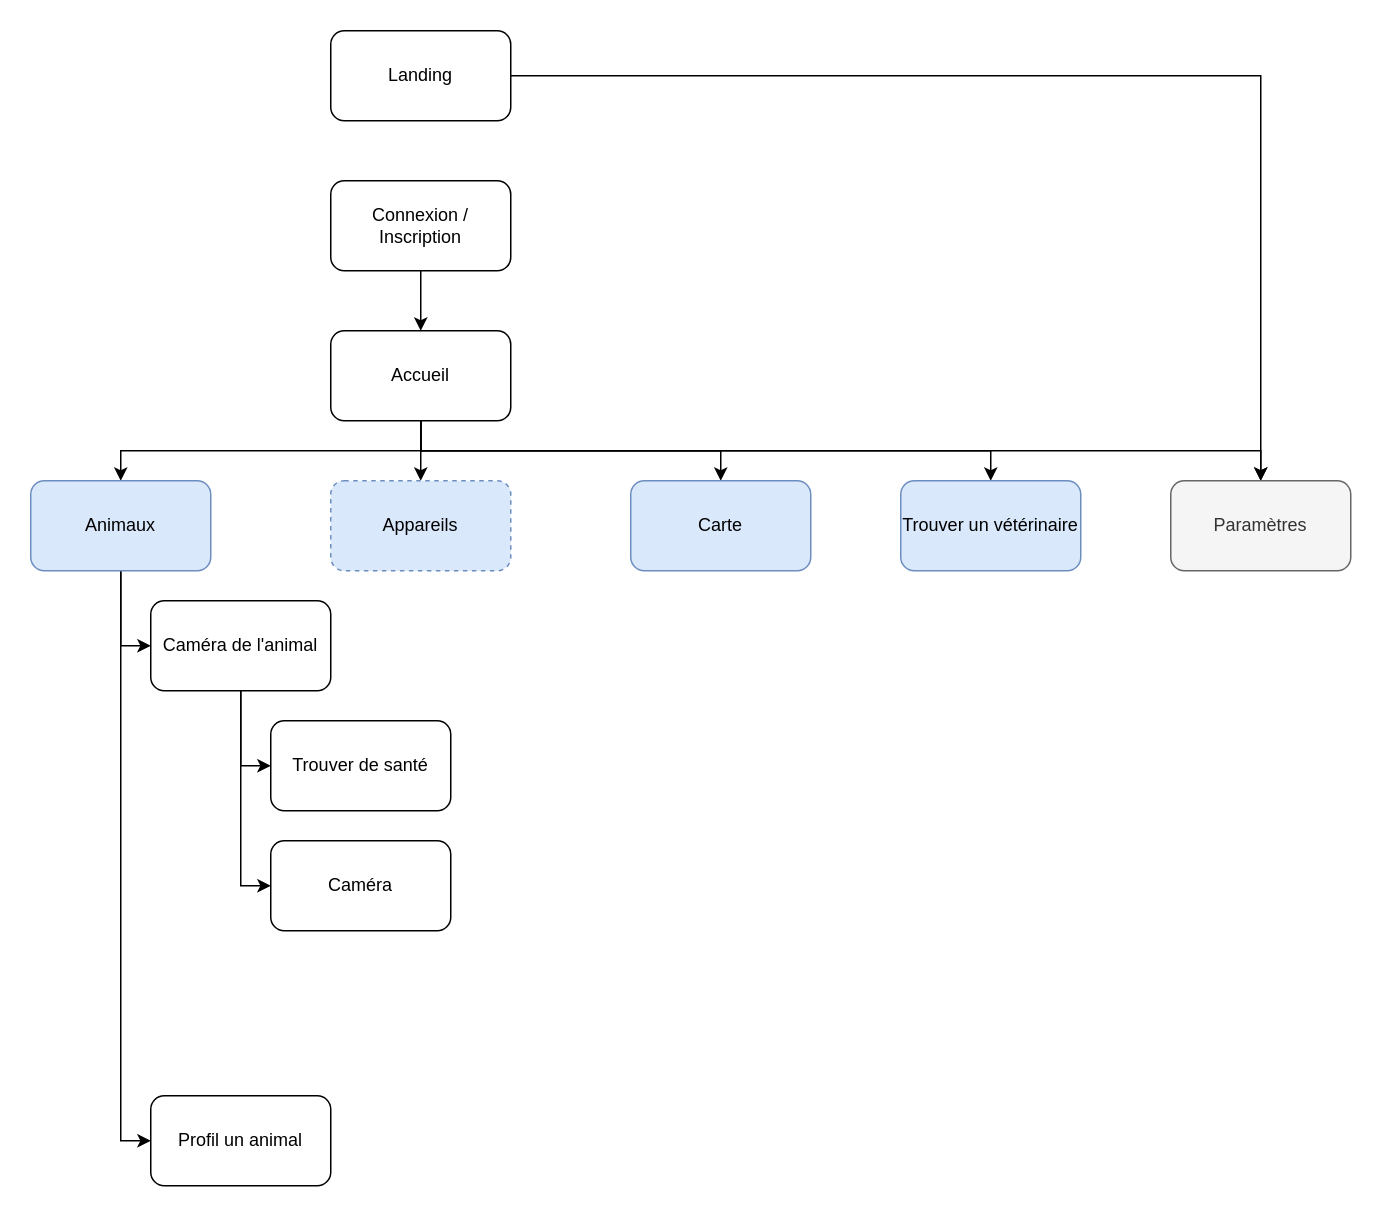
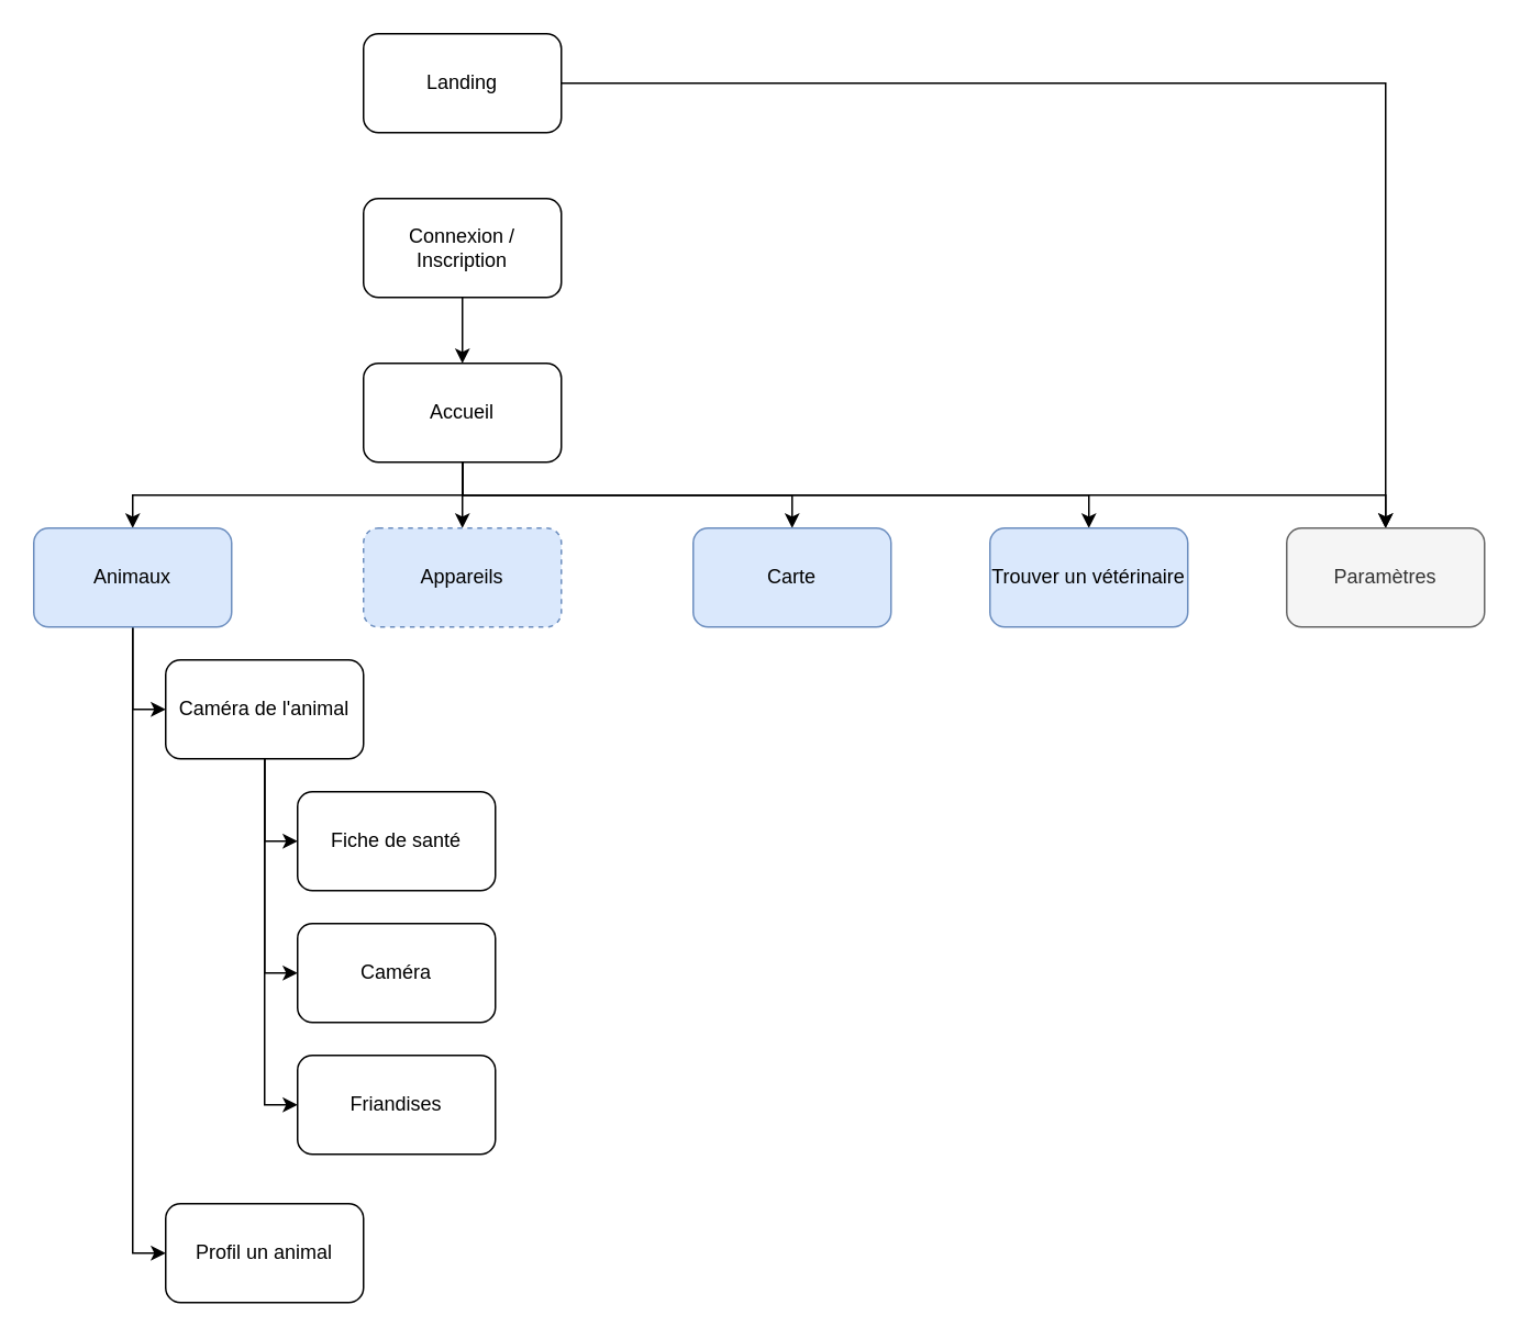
- <mxCell id="19" value="Trouver de santé" style="rounded=1;whiteSpace=wrap;html=1;" vertex="1" parent="1"><mxGeometry x="180" y="480" width="120" height="60" as="geometry" /></mxCell>
+ <mxCell id="19" value="Fiche de santé" style="rounded=1;whiteSpace=wrap;html=1;" vertex="1" parent="1"><mxGeometry x="180" y="480" width="120" height="60" as="geometry" /></mxCell>
+ <mxCell id="17" style="edgeStyle=orthogonalEdgeStyle;rounded=0;orthogonalLoop=1;jettySize=auto;html=1;entryX=0;entryY=0.5;entryDx=0;entryDy=0;" edge="1" parent="1" source="18" target="21"><mxGeometry relative="1" as="geometry" /></mxCell>
+ <mxCell id="21" value="Friandises" style="rounded=1;whiteSpace=wrap;html=1;" vertex="1" parent="1"><mxGeometry x="180" y="640" width="120" height="60" as="geometry" /></mxCell>
